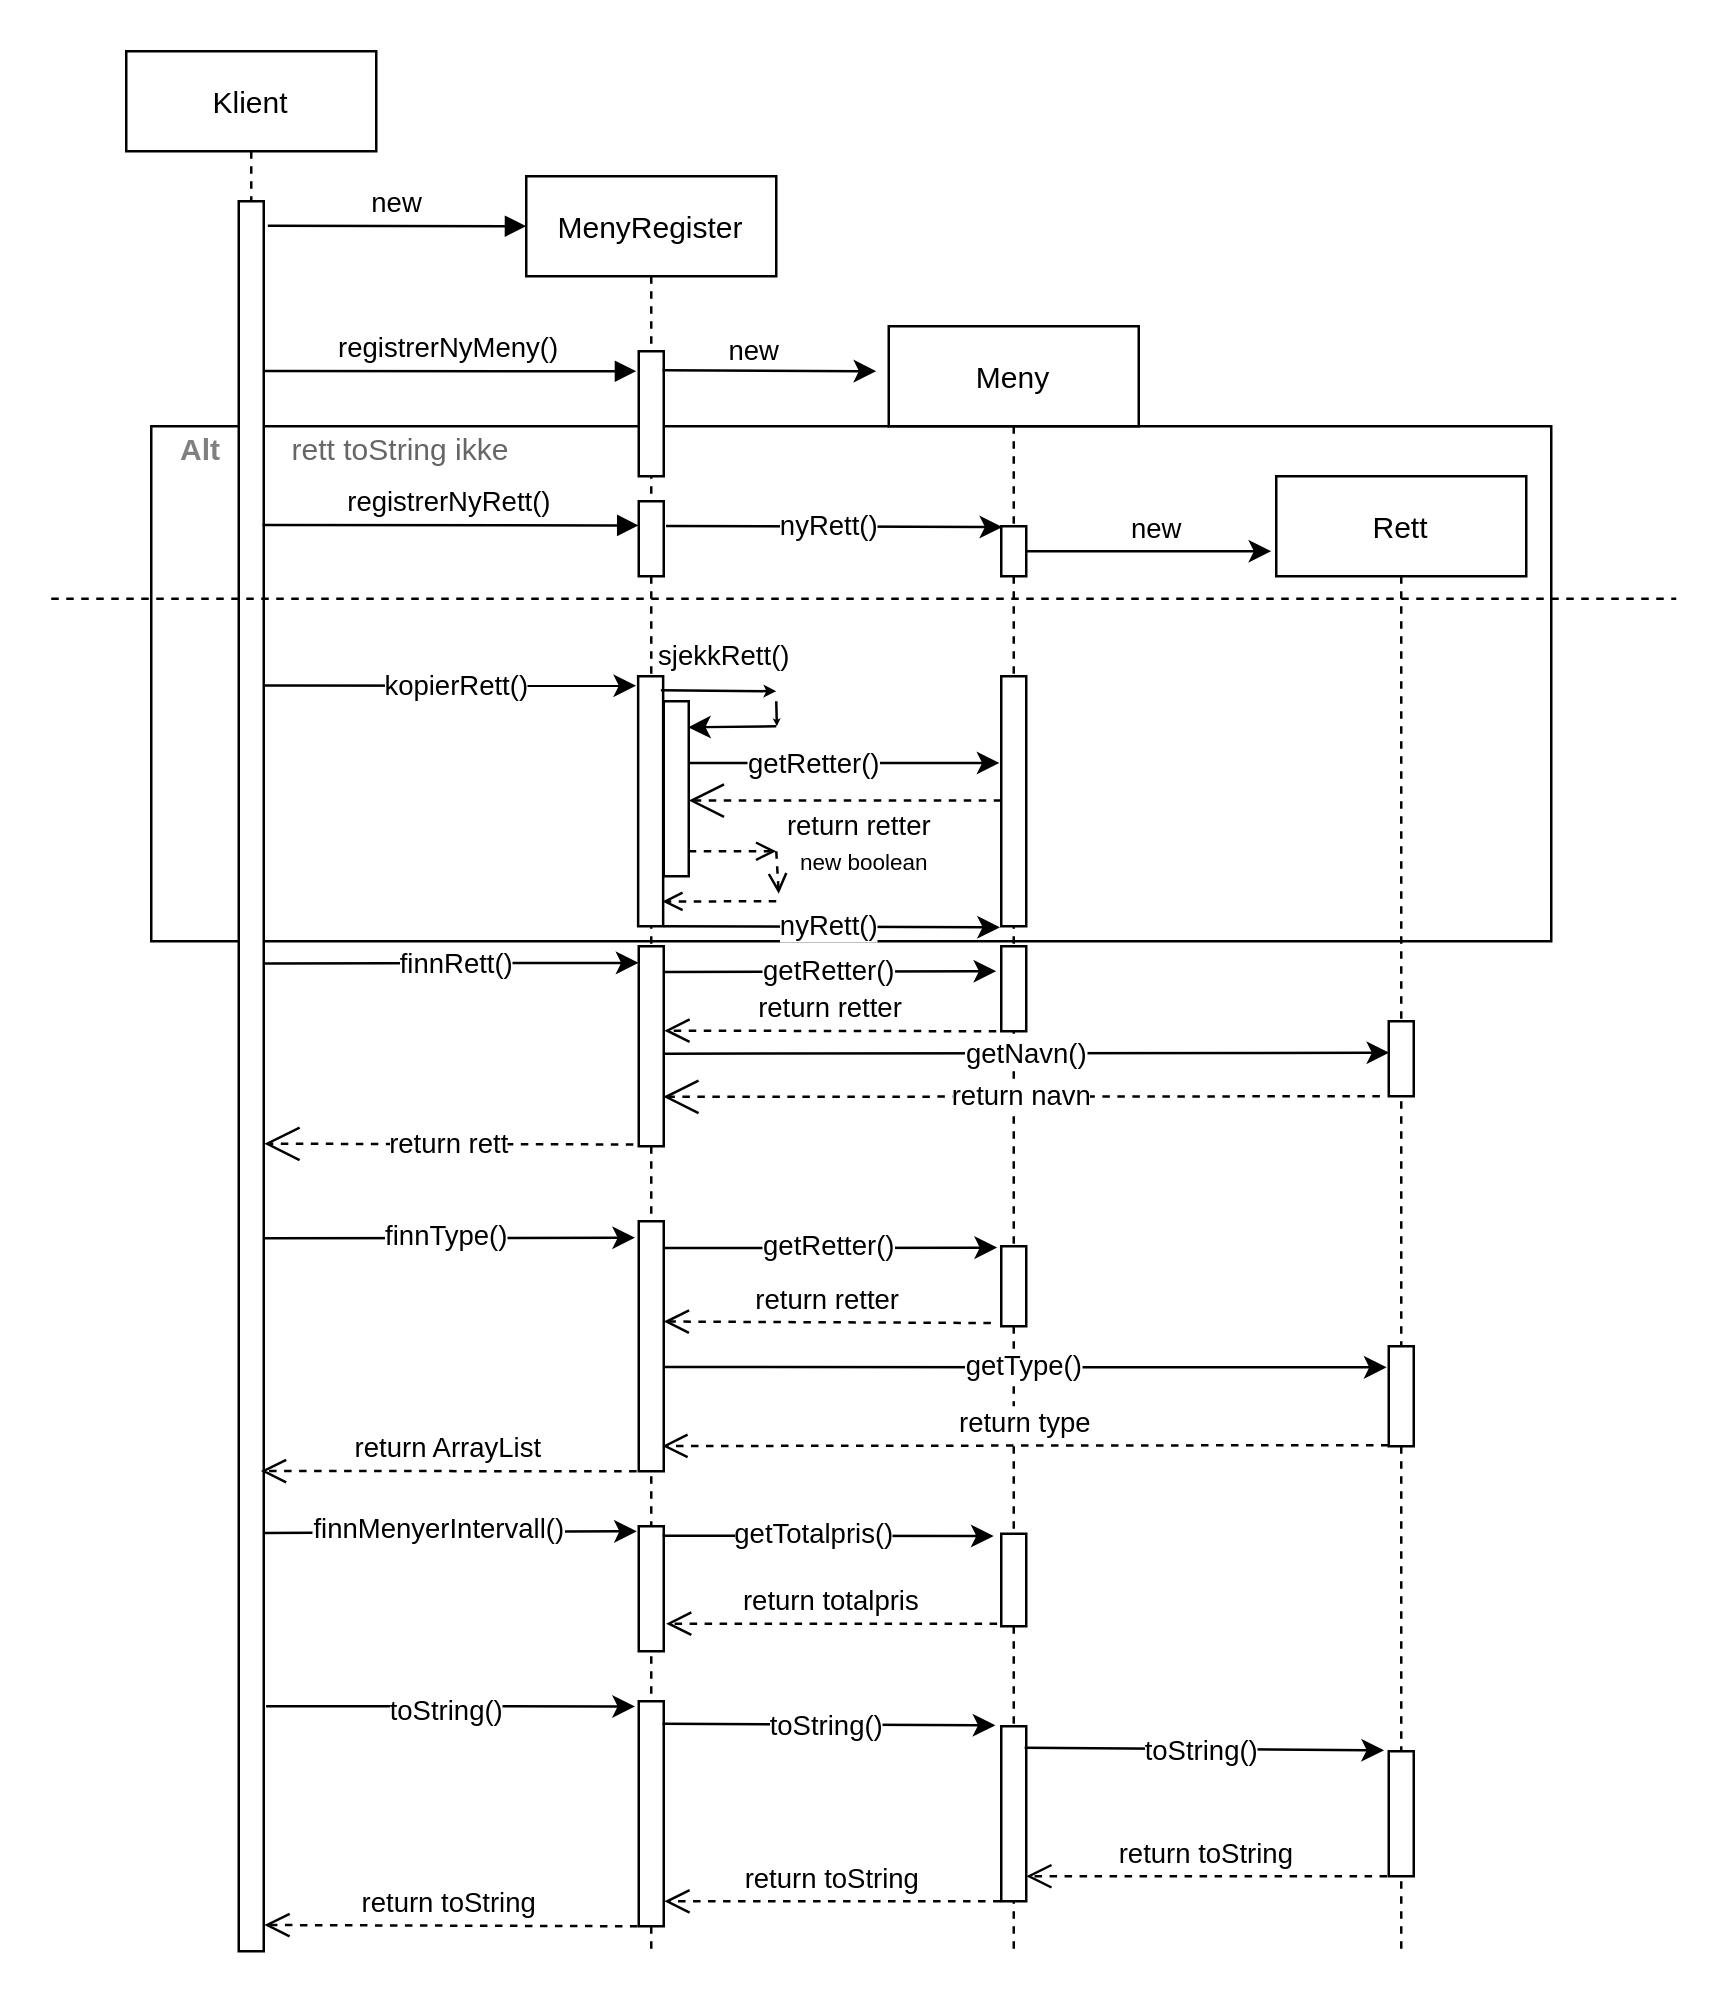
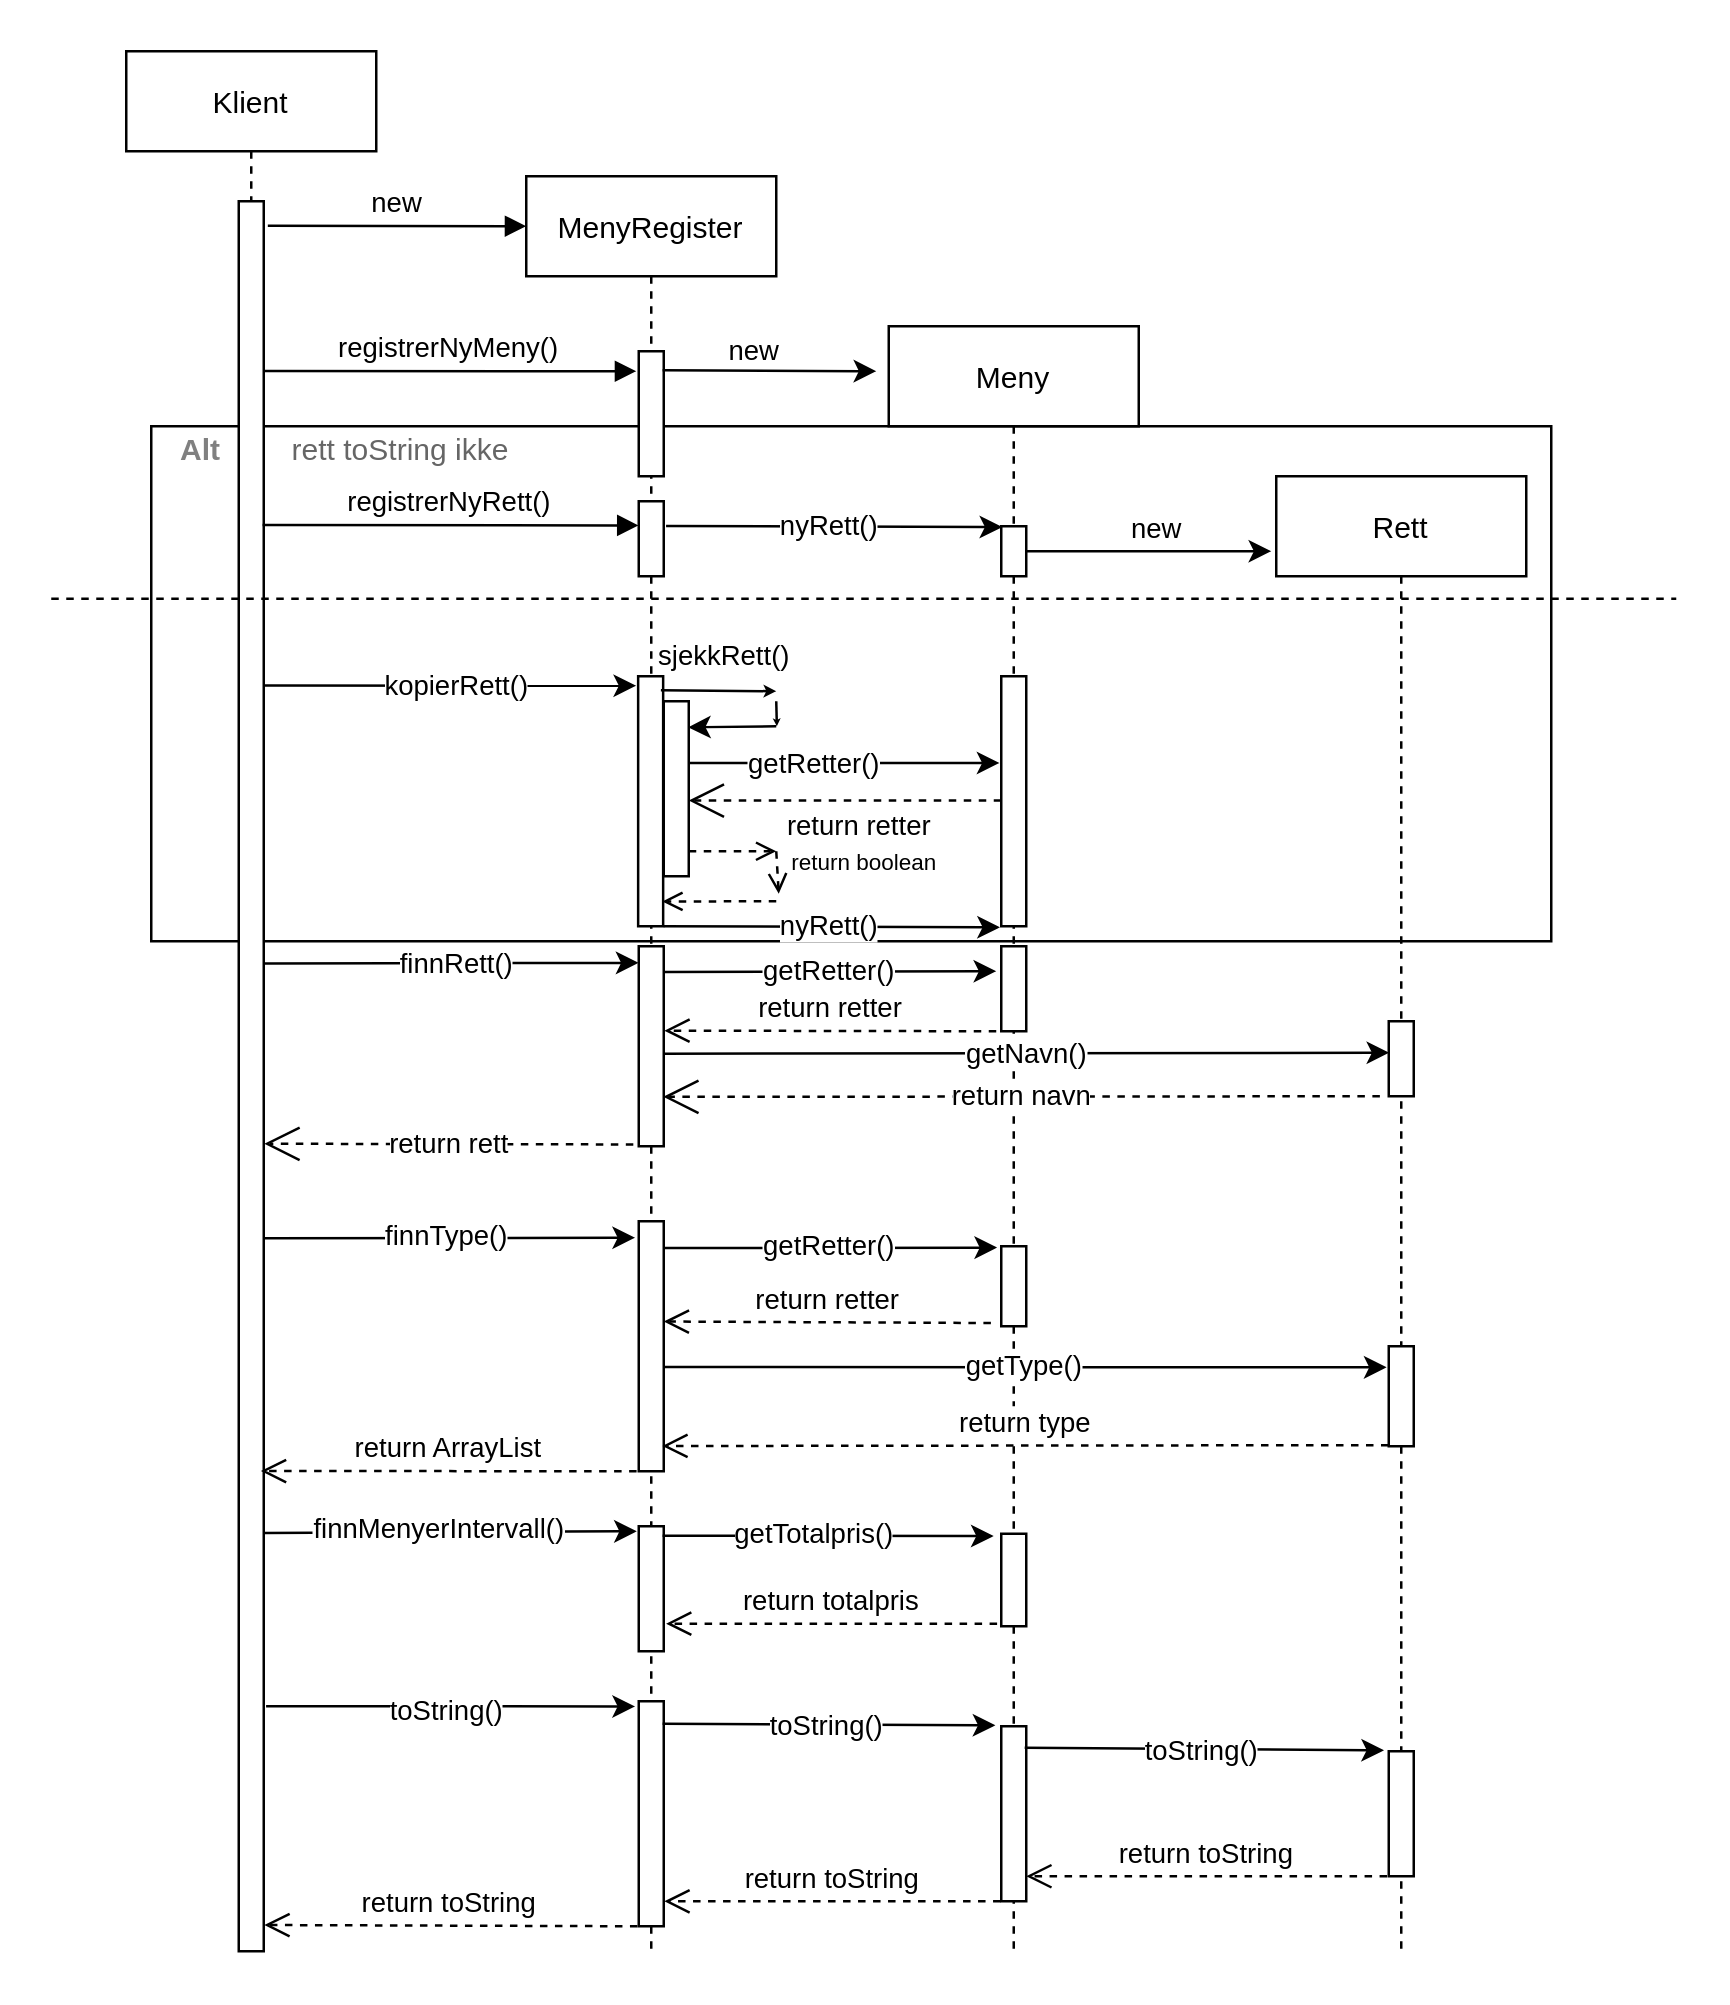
- <mxCell id="80" value="&lt;font style=&quot;font-size: 9px&quot;&gt;new boolean&lt;/font&gt;" style="text;html=1;align=center;verticalAlign=middle;resizable=0;points=[];autosize=1;" vertex="1" parent="1"><mxGeometry x="310" y="334" width="70" height="20" as="geometry" /></mxCell>
+ <mxCell id="80" value="&lt;font style=&quot;font-size: 9px&quot;&gt;return boolean&lt;/font&gt;" style="text;html=1;align=center;verticalAlign=middle;resizable=0;points=[];autosize=1;" vertex="1" parent="1"><mxGeometry x="310" y="334" width="70" height="20" as="geometry" /></mxCell>
